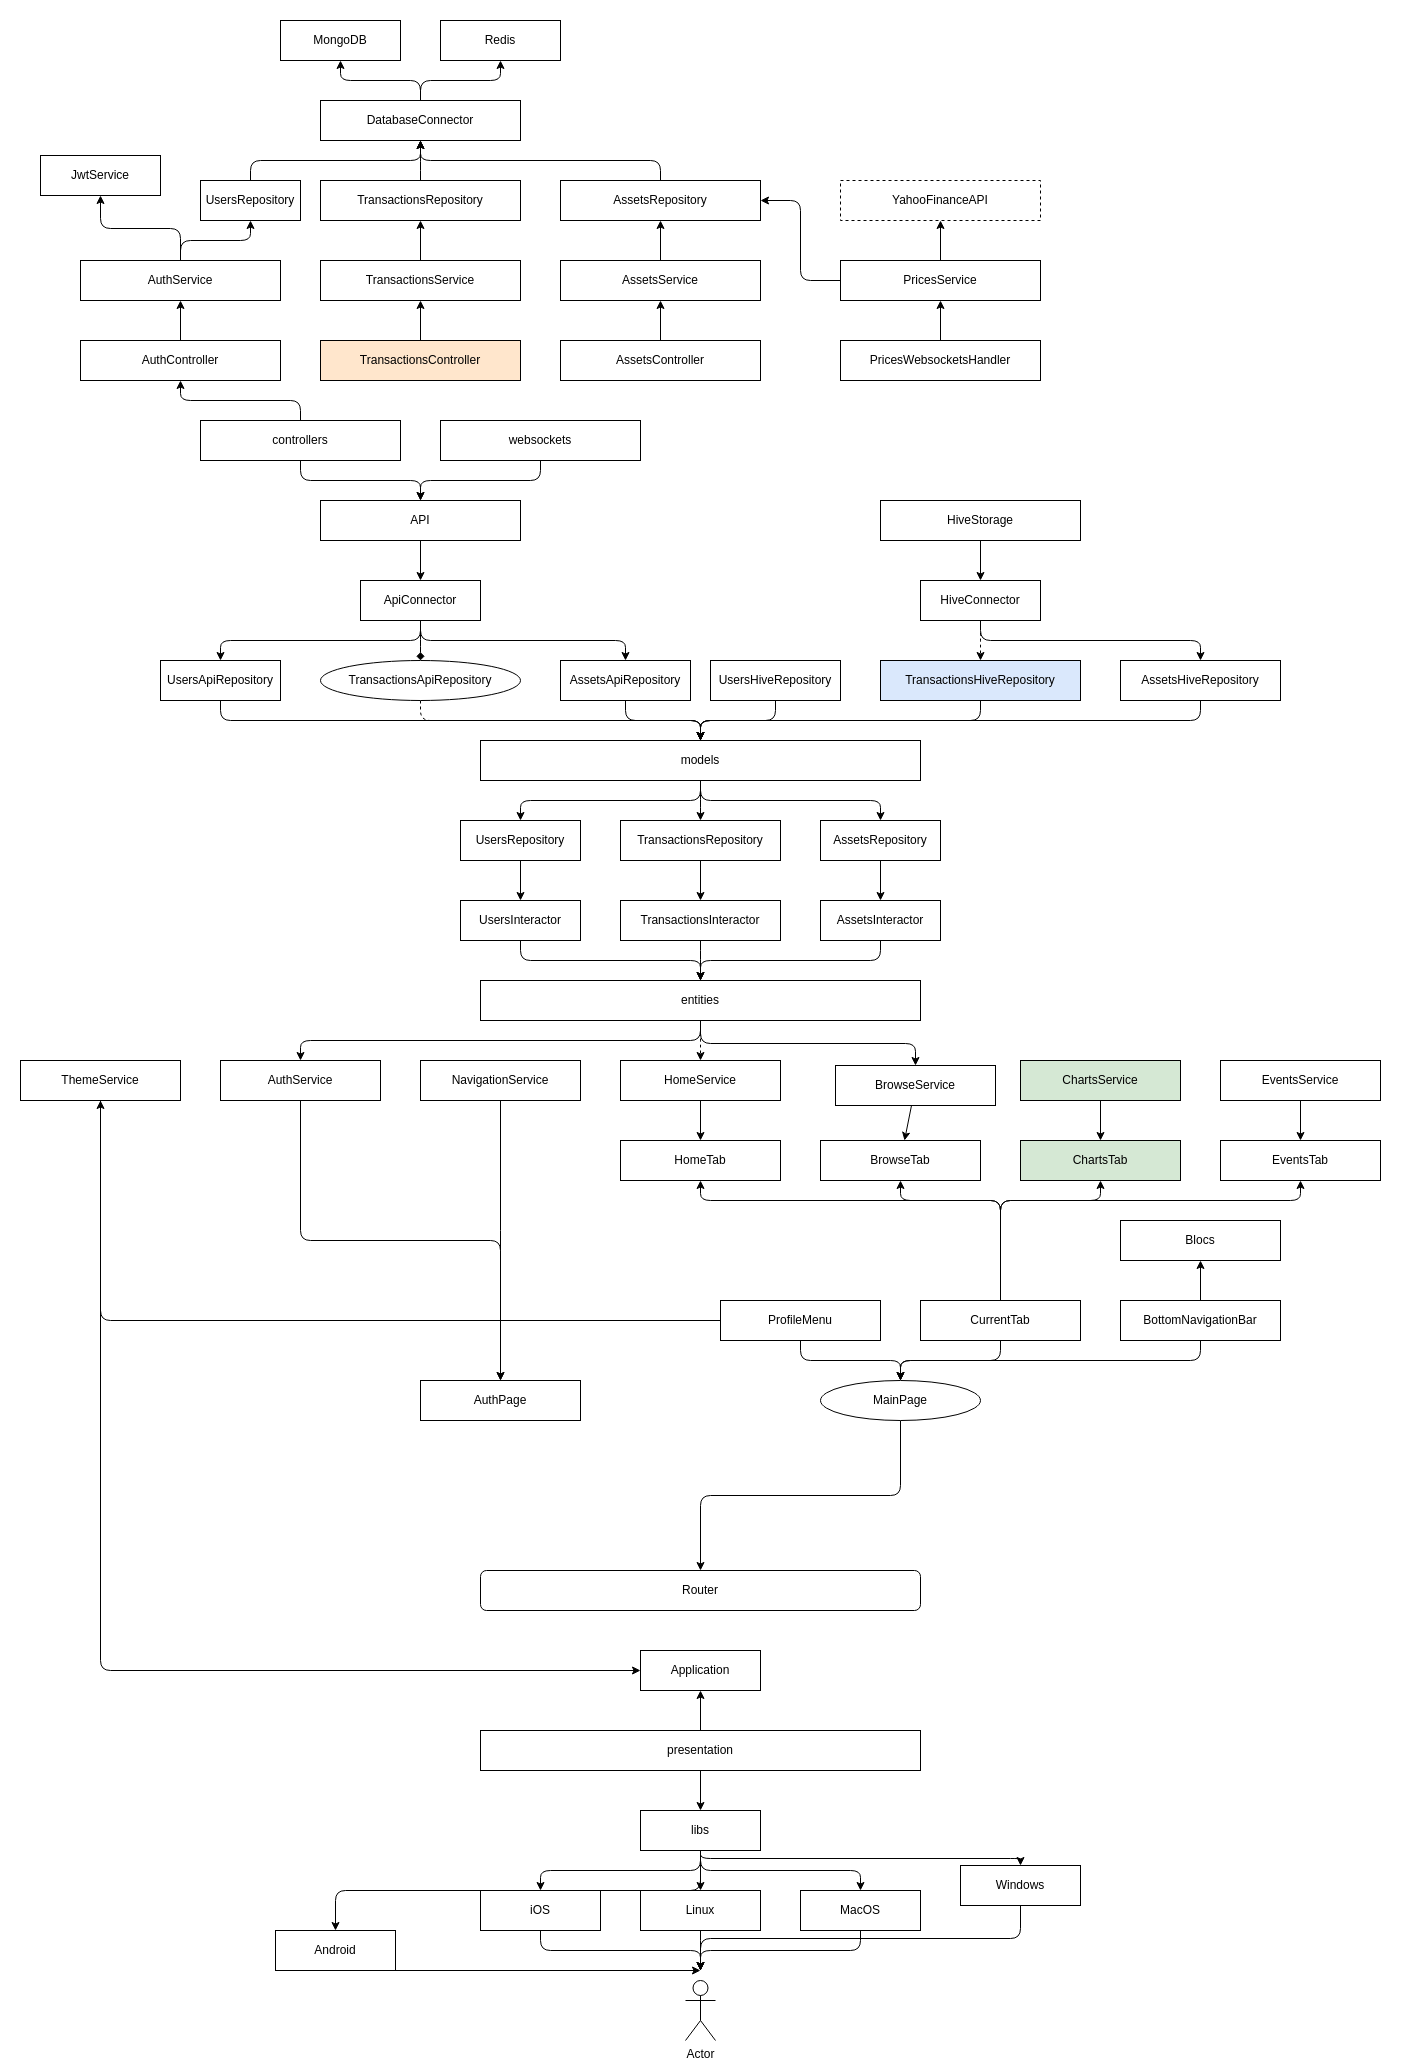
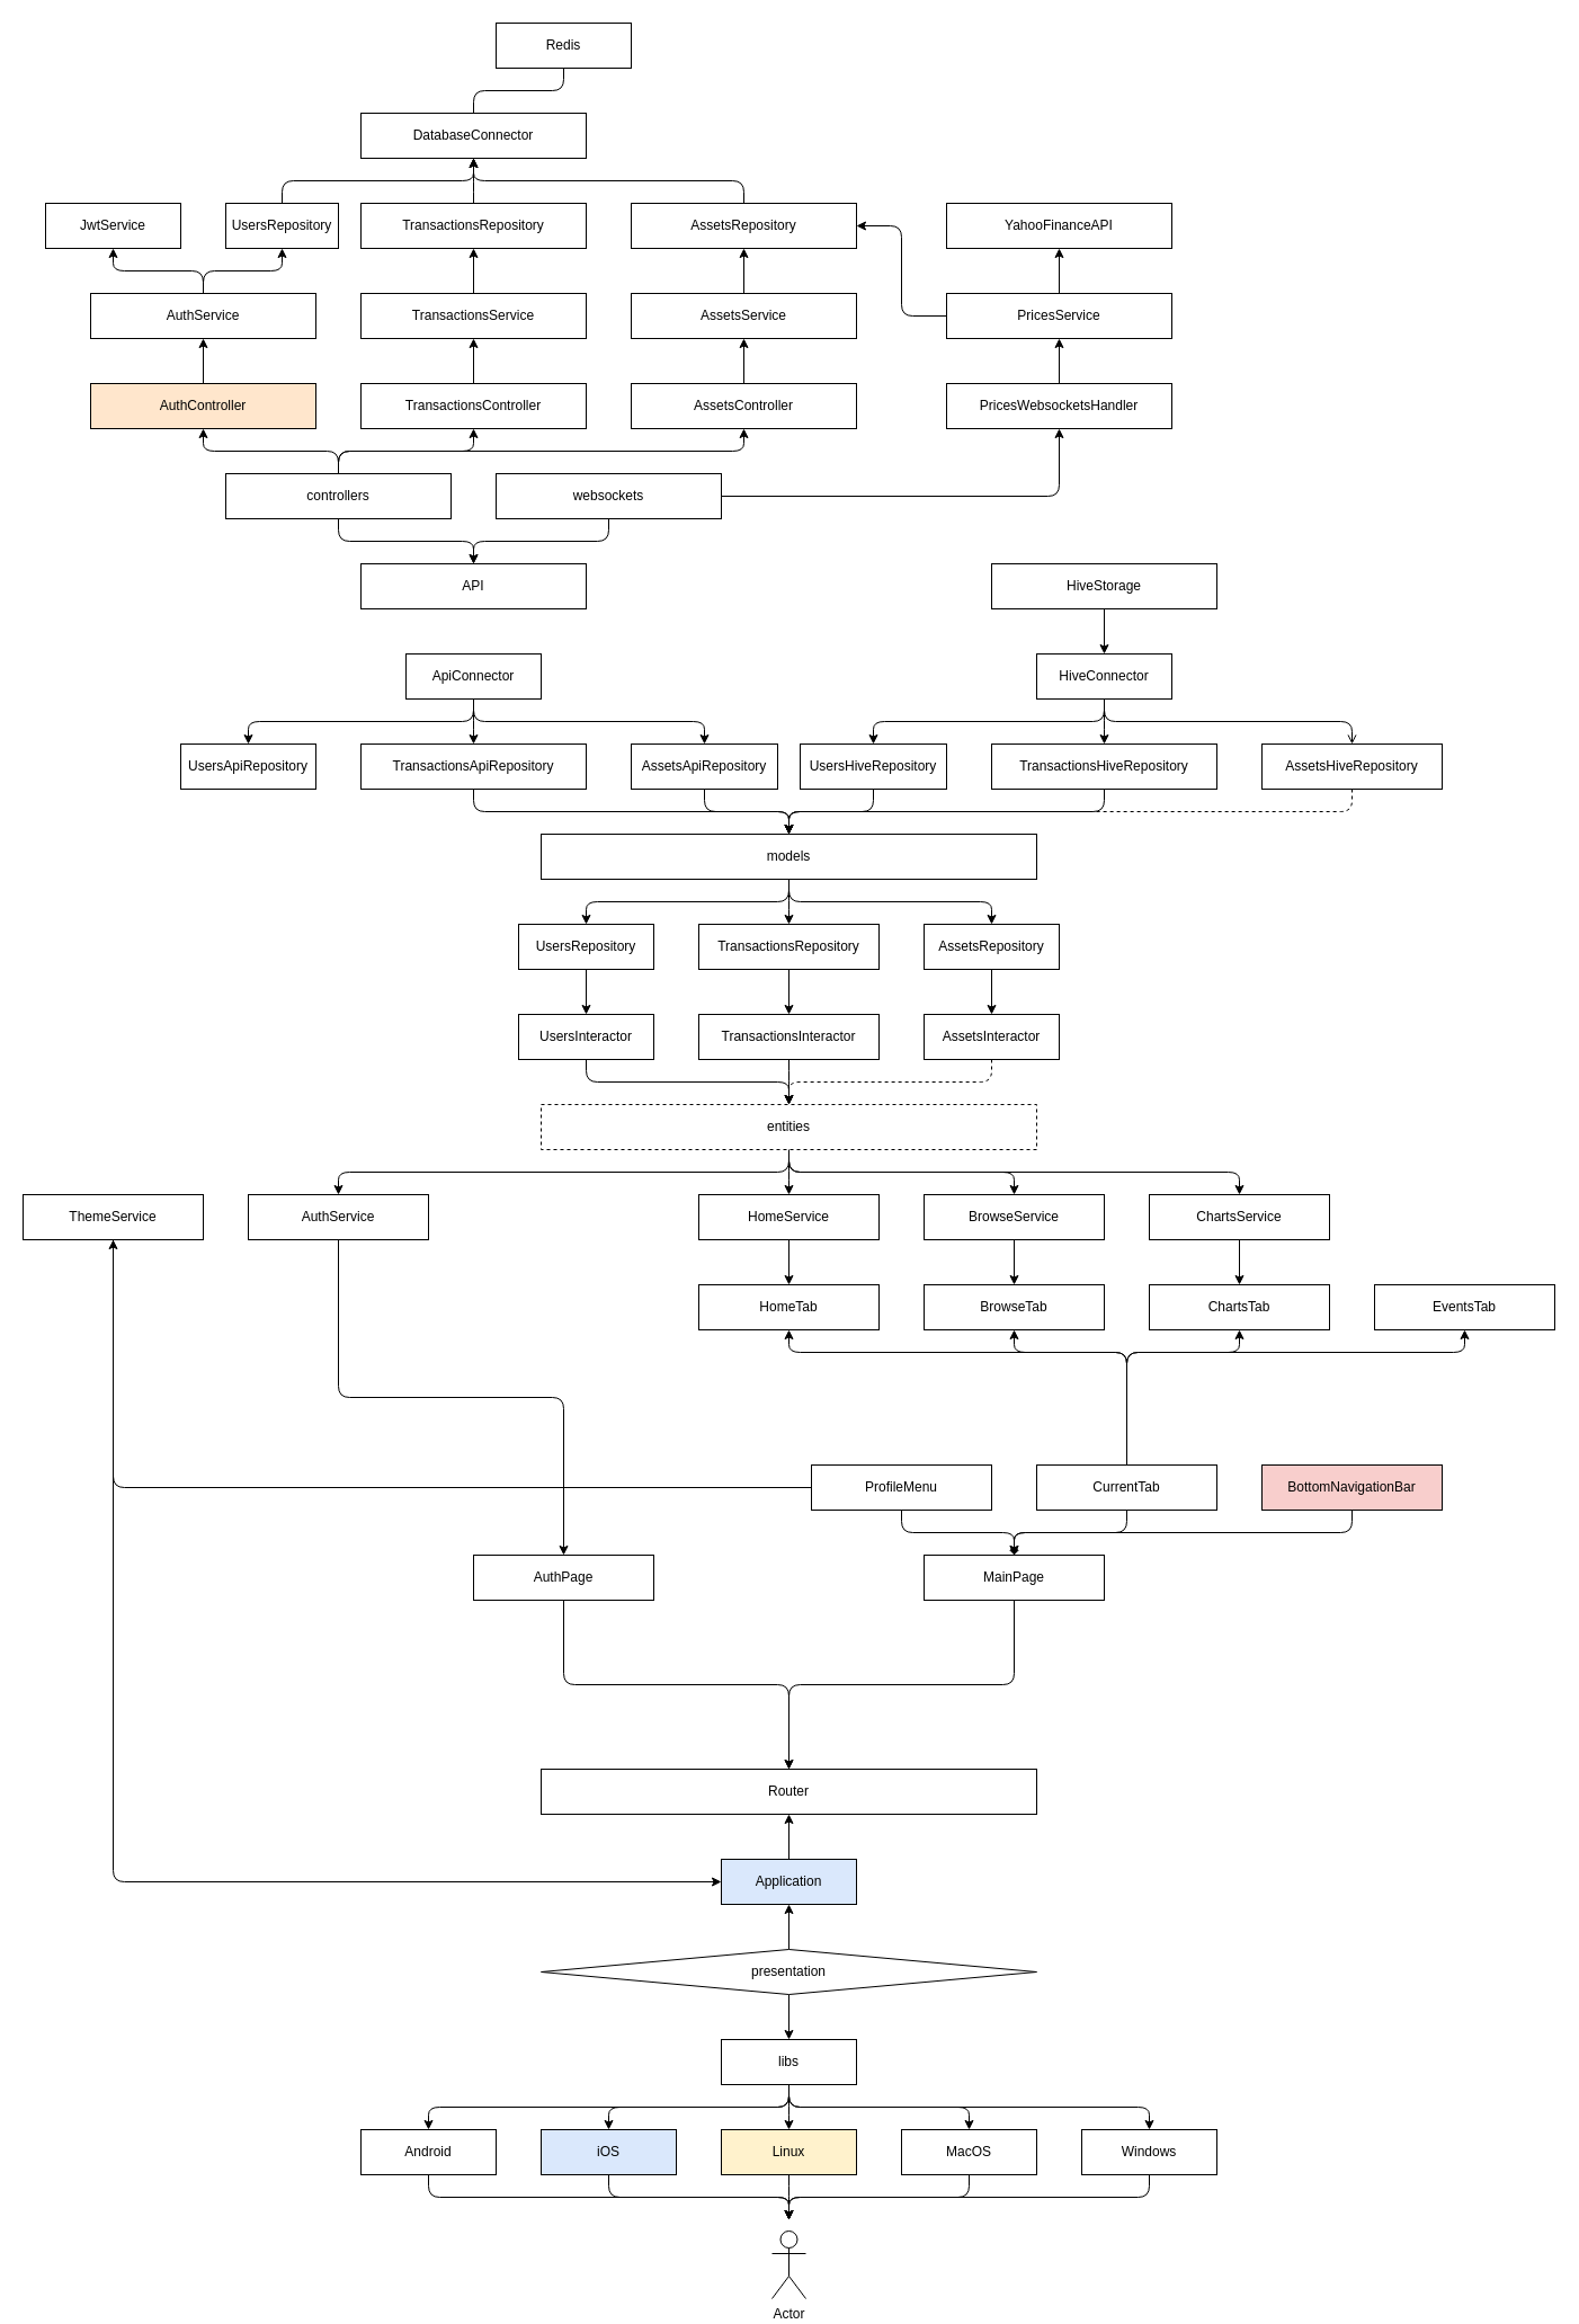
- <mxCell id="111" value="MongoDB" style="html=1;whiteSpace=wrap;" vertex="1" parent="1"><mxGeometry x="280" y="20" width="120" height="40" as="geometry" /></mxCell>
- <mxCell id="131" style="edgeStyle=elbowEdgeStyle;html=1;elbow=vertical;" edge="1" parent="1" source="132" target="112"><mxGeometry relative="1" as="geometry" /></mxCell>
+ <mxCell id="131" style="edgeStyle=elbowEdgeStyle;html=1;elbow=vertical;endArrow=none;" edge="1" parent="1" source="132" target="112"><mxGeometry relative="1" as="geometry" /></mxCell>
- <mxCell id="130" style="edgeStyle=elbowEdgeStyle;html=1;elbow=vertical;" edge="1" parent="1" source="132" target="111"><mxGeometry relative="1" as="geometry" /></mxCell>
- <mxCell id="125" value="JwtService" style="html=1;whiteSpace=wrap;" vertex="1" parent="1"><mxGeometry x="40" y="155" width="120" height="40" as="geometry" /></mxCell>
+ <mxCell id="125" value="JwtService" style="html=1;whiteSpace=wrap;" vertex="1" parent="1"><mxGeometry x="40" y="180" width="120" height="40" as="geometry" /></mxCell>
- <mxCell id="110" value="YahooFinanceAPI" style="html=1;whiteSpace=wrap;dashed=1;" vertex="1" parent="1"><mxGeometry x="840" y="180" width="200" height="40" as="geometry" /></mxCell>
+ <mxCell id="110" value="YahooFinanceAPI" style="html=1;whiteSpace=wrap;" vertex="1" parent="1"><mxGeometry x="840" y="180" width="200" height="40" as="geometry" /></mxCell>
- <mxCell id="118" value="AuthController" style="html=1;whiteSpace=wrap;" vertex="1" parent="1"><mxGeometry x="80" y="340" width="200" height="40" as="geometry" /></mxCell>
+ <mxCell id="118" value="AuthController" style="html=1;whiteSpace=wrap;fillColor=#ffe6cc;" vertex="1" parent="1"><mxGeometry x="80" y="340" width="200" height="40" as="geometry" /></mxCell>
- <mxCell id="116" value="TransactionsController" style="html=1;whiteSpace=wrap;fillColor=#ffe6cc;" vertex="1" parent="1"><mxGeometry x="320" y="340" width="200" height="40" as="geometry" /></mxCell>
+ <mxCell id="116" value="TransactionsController" style="html=1;whiteSpace=wrap;" vertex="1" parent="1"><mxGeometry x="320" y="340" width="200" height="40" as="geometry" /></mxCell>
+ <mxCell id="107" style="edgeStyle=elbowEdgeStyle;html=1;elbow=vertical;" edge="1" parent="1" source="109" target="116"><mxGeometry relative="1" as="geometry" /></mxCell>
+ <mxCell id="108" style="edgeStyle=elbowEdgeStyle;html=1;elbow=vertical;" edge="1" parent="1" source="109" target="136"><mxGeometry relative="1" as="geometry" /></mxCell>
+ <mxCell id="120" style="edgeStyle=elbowEdgeStyle;html=1;elbow=vertical;" edge="1" parent="1" source="121" target="134"><mxGeometry relative="1" as="geometry"><Array as="points"><mxPoint x="740" y="440" /></Array></mxGeometry></mxCell>
- <mxCell id="2" style="edgeStyle=none;html=1;entryX=0.5;entryY=0;entryDx=0;entryDy=0;" parent="1" source="3" target="7" edge="1"><mxGeometry relative="1" as="geometry" /></mxCell>
+ <mxCell id="15" style="edgeStyle=elbowEdgeStyle;html=1;elbow=vertical;" parent="1" source="17" target="19" edge="1"><mxGeometry relative="1" as="geometry" /></mxCell>
- <mxCell id="16" style="edgeStyle=elbowEdgeStyle;html=1;elbow=vertical;" parent="1" source="17" target="21" edge="1"><mxGeometry relative="1" as="geometry" /></mxCell>
+ <mxCell id="16" style="edgeStyle=elbowEdgeStyle;html=1;elbow=vertical;endArrow=open;" parent="1" source="17" target="21" edge="1"><mxGeometry relative="1" as="geometry" /></mxCell>
- <mxCell id="14" style="edgeStyle=elbowEdgeStyle;html=1;elbow=vertical;dashed=1;" parent="1" source="17" target="23" edge="1"><mxGeometry relative="1" as="geometry" /></mxCell>
+ <mxCell id="14" style="edgeStyle=elbowEdgeStyle;html=1;elbow=vertical;" parent="1" source="17" target="23" edge="1"><mxGeometry relative="1" as="geometry" /></mxCell>
- <mxCell id="5" style="edgeStyle=elbowEdgeStyle;html=1;elbow=vertical;endArrow=diamond;" parent="1" source="7" target="13" edge="1"><mxGeometry relative="1" as="geometry" /></mxCell>
+ <mxCell id="5" style="edgeStyle=elbowEdgeStyle;html=1;elbow=vertical;" parent="1" source="7" target="13" edge="1"><mxGeometry relative="1" as="geometry" /></mxCell>
- <mxCell id="13" value="TransactionsApiRepository" style="ellipse;html=1;whiteSpace=wrap;" parent="1" vertex="1"><mxGeometry x="320" y="660" width="200" height="40" as="geometry" /></mxCell>
+ <mxCell id="13" value="TransactionsApiRepository" style="html=1;whiteSpace=wrap;" parent="1" vertex="1"><mxGeometry x="320" y="660" width="200" height="40" as="geometry" /></mxCell>
- <mxCell id="23" value="TransactionsHiveRepository" style="html=1;whiteSpace=wrap;fillColor=#dae8fc;" parent="1" vertex="1"><mxGeometry x="880" y="660" width="200" height="40" as="geometry" /></mxCell>
+ <mxCell id="23" value="TransactionsHiveRepository" style="html=1;whiteSpace=wrap;" parent="1" vertex="1"><mxGeometry x="880" y="660" width="200" height="40" as="geometry" /></mxCell>
- <mxCell id="12" style="edgeStyle=elbowEdgeStyle;html=1;elbow=vertical;dashed=1;" parent="1" source="13" target="46" edge="1"><mxGeometry relative="1" as="geometry" /></mxCell>
+ <mxCell id="12" style="edgeStyle=elbowEdgeStyle;html=1;elbow=vertical;" parent="1" source="13" target="46" edge="1"><mxGeometry relative="1" as="geometry" /></mxCell>
- <mxCell id="8" style="edgeStyle=elbowEdgeStyle;html=1;elbow=vertical;" parent="1" source="9" target="46" edge="1"><mxGeometry relative="1" as="geometry" /></mxCell>
- <mxCell id="20" style="edgeStyle=elbowEdgeStyle;html=1;elbow=vertical;" parent="1" source="21" target="46" edge="1"><mxGeometry relative="1" as="geometry" /></mxCell>
+ <mxCell id="20" style="edgeStyle=elbowEdgeStyle;html=1;elbow=vertical;dashed=1;" parent="1" source="21" target="46" edge="1"><mxGeometry relative="1" as="geometry" /></mxCell>
- <mxCell id="62" style="edgeStyle=elbowEdgeStyle;html=1;elbow=vertical;" parent="1" source="63" target="51" edge="1"><mxGeometry relative="1" as="geometry" /></mxCell>
+ <mxCell id="62" style="edgeStyle=elbowEdgeStyle;html=1;elbow=vertical;dashed=1;" parent="1" source="63" target="51" edge="1"><mxGeometry relative="1" as="geometry" /></mxCell>
- <mxCell id="51" value="entities" style="html=1;whiteSpace=wrap;" parent="1" vertex="1"><mxGeometry x="480" y="980" width="440" height="40" as="geometry" /></mxCell>
+ <mxCell id="51" value="entities" style="html=1;whiteSpace=wrap;dashed=1;" parent="1" vertex="1"><mxGeometry x="480" y="980" width="440" height="40" as="geometry" /></mxCell>
+ <mxCell id="49" style="edgeStyle=elbowEdgeStyle;html=1;elbow=vertical;" parent="1" source="51" target="94" edge="1"><mxGeometry relative="1" as="geometry" /></mxCell>
- <mxCell id="50" style="edgeStyle=elbowEdgeStyle;html=1;elbow=vertical;dashed=1;" parent="1" source="51" target="90" edge="1"><mxGeometry relative="1" as="geometry" /></mxCell>
+ <mxCell id="50" style="edgeStyle=elbowEdgeStyle;html=1;elbow=vertical;" parent="1" source="51" target="90" edge="1"><mxGeometry relative="1" as="geometry" /></mxCell>
- <mxCell id="85" value="NavigationService" style="html=1;whiteSpace=wrap;" parent="1" vertex="1"><mxGeometry x="420" y="1060" width="160" height="40" as="geometry" /></mxCell>
- <mxCell id="94" value="ChartsService" style="html=1;whiteSpace=wrap;fillColor=#d5e8d4;" parent="1" vertex="1"><mxGeometry x="1020" y="1060" width="160" height="40" as="geometry" /></mxCell>
+ <mxCell id="94" value="ChartsService" style="html=1;whiteSpace=wrap;" parent="1" vertex="1"><mxGeometry x="1020" y="1060" width="160" height="40" as="geometry" /></mxCell>
- <mxCell id="96" value="EventsService" style="html=1;whiteSpace=wrap;" parent="1" vertex="1"><mxGeometry x="1220" y="1060" width="160" height="40" as="geometry" /></mxCell>
- <mxCell id="92" value="BrowseService" style="html=1;whiteSpace=wrap;" parent="1" vertex="1"><mxGeometry x="835" y="1065" width="160" height="40" as="geometry" /></mxCell>
+ <mxCell id="92" value="BrowseService" style="html=1;whiteSpace=wrap;" parent="1" vertex="1"><mxGeometry x="820" y="1060" width="160" height="40" as="geometry" /></mxCell>
- <mxCell id="95" style="edgeStyle=none;html=1;" parent="1" source="96" target="81" edge="1"><mxGeometry relative="1" as="geometry" /></mxCell>
- <mxCell id="80" value="ChartsTab" style="html=1;whiteSpace=wrap;fillColor=#d5e8d4;" parent="1" vertex="1"><mxGeometry x="1020" y="1140" width="160" height="40" as="geometry" /></mxCell>
+ <mxCell id="80" value="ChartsTab" style="html=1;whiteSpace=wrap;" parent="1" vertex="1"><mxGeometry x="1020" y="1140" width="160" height="40" as="geometry" /></mxCell>
- <mxCell id="84" style="edgeStyle=elbowEdgeStyle;html=1;elbow=vertical;" parent="1" source="85" target="71" edge="1"><mxGeometry relative="1" as="geometry" /></mxCell>
- <mxCell id="102" value="Blocs" style="html=1;whiteSpace=wrap;" parent="1" vertex="1"><mxGeometry x="1120" y="1220" width="160" height="40" as="geometry" /></mxCell>
- <mxCell id="100" style="edgeStyle=none;html=1;" parent="1" source="101" target="102" edge="1"><mxGeometry relative="1" as="geometry" /></mxCell>
- <mxCell id="101" value="BottomNavigationBar" style="html=1;whiteSpace=wrap;" parent="1" vertex="1"><mxGeometry x="1120" y="1300" width="160" height="40" as="geometry" /></mxCell>
+ <mxCell id="101" value="BottomNavigationBar" style="html=1;whiteSpace=wrap;fillColor=#f8cecc;" parent="1" vertex="1"><mxGeometry x="1120" y="1300" width="160" height="40" as="geometry" /></mxCell>
- <mxCell id="99" style="edgeStyle=elbowEdgeStyle;html=1;elbow=vertical;" parent="1" source="101" target="98" edge="1"><mxGeometry relative="1" as="geometry" /></mxCell>
+ <mxCell id="99" style="edgeStyle=elbowEdgeStyle;html=1;elbow=vertical;endArrow=diamond;" parent="1" source="101" target="98" edge="1"><mxGeometry relative="1" as="geometry" /></mxCell>
- <mxCell id="98" value="MainPage" style="ellipse;html=1;whiteSpace=wrap;" parent="1" vertex="1"><mxGeometry x="820" y="1380" width="160" height="40" as="geometry" /></mxCell>
+ <mxCell id="98" value="MainPage" style="html=1;whiteSpace=wrap;" parent="1" vertex="1"><mxGeometry x="820" y="1380" width="160" height="40" as="geometry" /></mxCell>
+ <mxCell id="70" style="edgeStyle=elbowEdgeStyle;html=1;elbow=vertical;" parent="1" source="71" target="69" edge="1"><mxGeometry relative="1" as="geometry" /></mxCell>
- <mxCell id="69" value="Router" style="html=1;whiteSpace=wrap;rounded=1;" parent="1" vertex="1"><mxGeometry x="480" y="1570" width="440" height="40" as="geometry" /></mxCell>
+ <mxCell id="69" value="Router" style="html=1;whiteSpace=wrap;" parent="1" vertex="1"><mxGeometry x="480" y="1570" width="440" height="40" as="geometry" /></mxCell>
+ <mxCell id="67" style="edgeStyle=none;html=1;" parent="1" source="68" target="69" edge="1"><mxGeometry relative="1" as="geometry" /></mxCell>
- <mxCell id="68" value="Application" style="html=1;whiteSpace=wrap;" parent="1" vertex="1"><mxGeometry x="640" y="1650" width="120" height="40" as="geometry" /></mxCell>
+ <mxCell id="68" value="Application" style="html=1;whiteSpace=wrap;fillColor=#dae8fc;" parent="1" vertex="1"><mxGeometry x="640" y="1650" width="120" height="40" as="geometry" /></mxCell>
- <mxCell id="66" value="presentation" style="html=1;whiteSpace=wrap;" parent="1" vertex="1"><mxGeometry x="480" y="1730" width="440" height="40" as="geometry" /></mxCell>
+ <mxCell id="66" value="presentation" style="rhombus;html=1;whiteSpace=wrap;" parent="1" vertex="1"><mxGeometry x="480" y="1730" width="440" height="40" as="geometry" /></mxCell>
- <mxCell id="39" value="Windows" style="html=1;whiteSpace=wrap;" parent="1" vertex="1"><mxGeometry x="960" y="1865" width="120" height="40" as="geometry" /></mxCell>
+ <mxCell id="39" value="Windows" style="html=1;whiteSpace=wrap;" parent="1" vertex="1"><mxGeometry x="960" y="1890" width="120" height="40" as="geometry" /></mxCell>
- <mxCell id="33" value="iOS" style="html=1;whiteSpace=wrap;" parent="1" vertex="1"><mxGeometry x="480" y="1890" width="120" height="40" as="geometry" /></mxCell>
+ <mxCell id="33" value="iOS" style="html=1;whiteSpace=wrap;fillColor=#dae8fc;" parent="1" vertex="1"><mxGeometry x="480" y="1890" width="120" height="40" as="geometry" /></mxCell>
- <mxCell id="35" value="Linux" style="html=1;whiteSpace=wrap;" parent="1" vertex="1"><mxGeometry x="640" y="1890" width="120" height="40" as="geometry" /></mxCell>
+ <mxCell id="35" value="Linux" style="html=1;whiteSpace=wrap;fillColor=#fff2cc;" parent="1" vertex="1"><mxGeometry x="640" y="1890" width="120" height="40" as="geometry" /></mxCell>
- <mxCell id="31" value="Android" style="html=1;whiteSpace=wrap;" parent="1" vertex="1"><mxGeometry x="275" y="1930" width="120" height="40" as="geometry" /></mxCell>
+ <mxCell id="31" value="Android" style="html=1;whiteSpace=wrap;" parent="1" vertex="1"><mxGeometry x="320" y="1890" width="120" height="40" as="geometry" /></mxCell>
